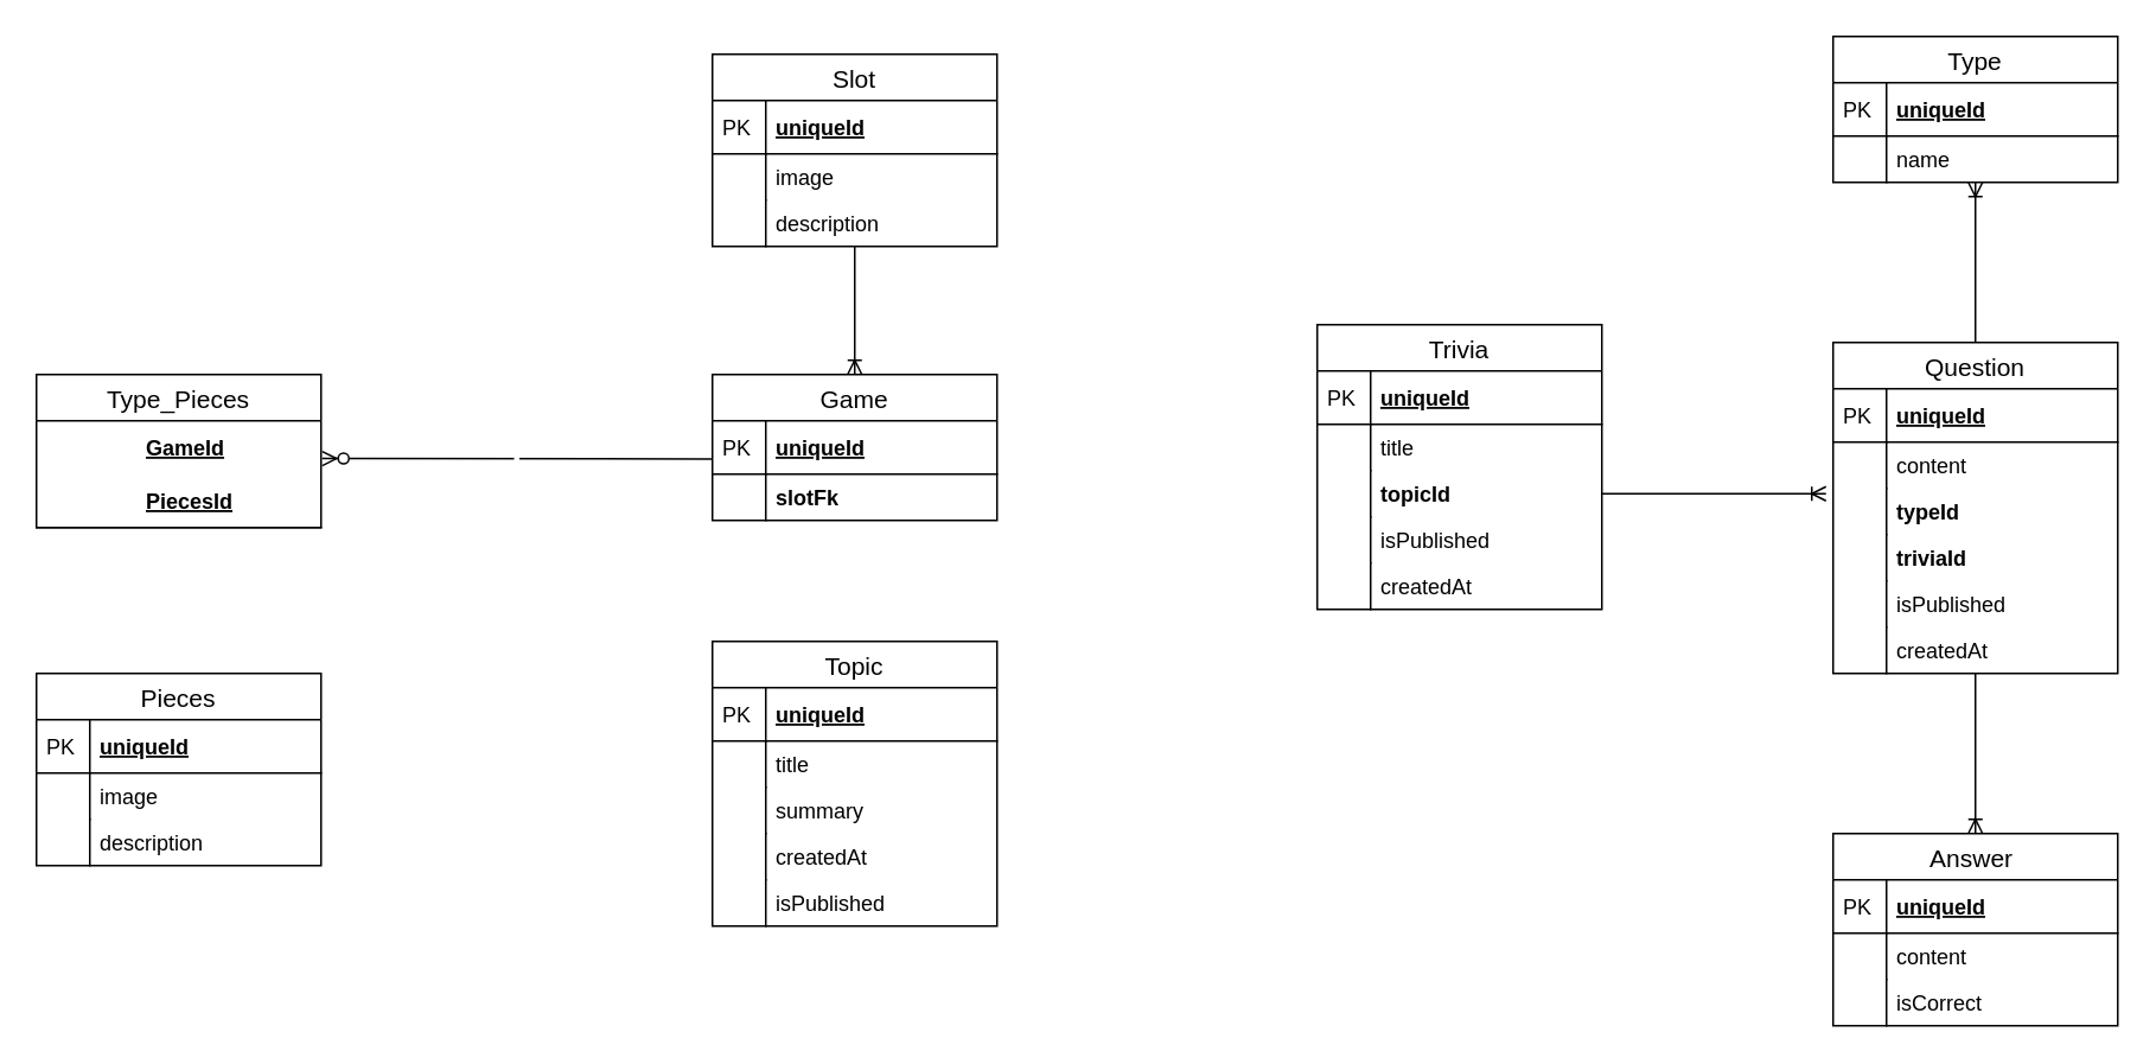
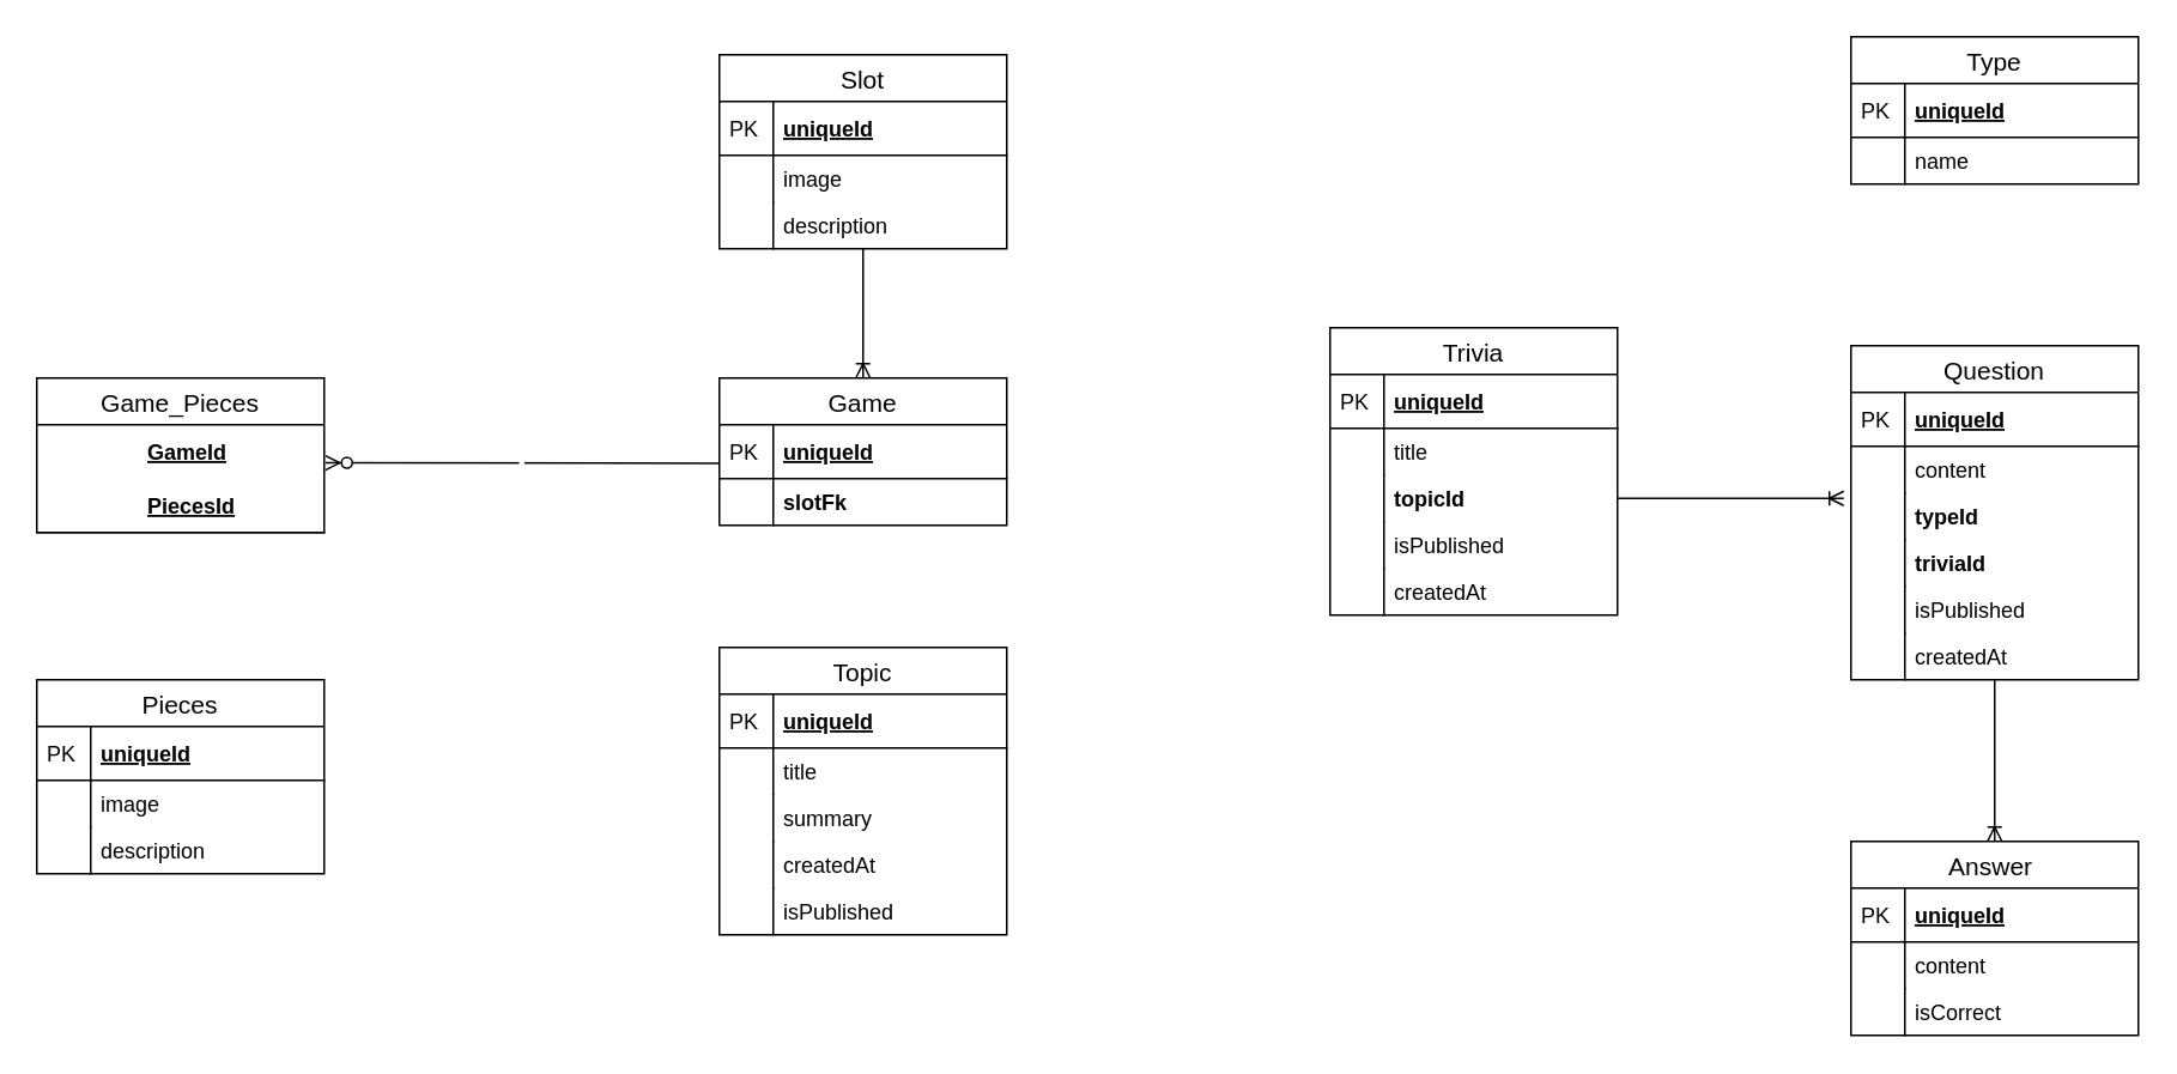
- <mxCell id="4" value="" style="fontSize=12;html=1;endArrow=ERoneToMany;exitX=0.5;exitY=0;exitDx=0;exitDy=0;" parent="1" source="25" target="41" edge="1"><mxGeometry width="100" height="100" relative="1" as="geometry"><mxPoint x="570" y="705" as="sourcePoint" /><mxPoint x="719.36" y="706.988" as="targetPoint" /></mxGeometry></mxCell>
- <mxCell id="61" value="Type_Pieces" style="swimlane;fontStyle=0;childLayout=stackLayout;horizontal=1;startSize=26;horizontalStack=0;resizeParent=1;resizeParentMax=0;resizeLast=0;collapsible=1;marginBottom=0;align=center;fontSize=14;" parent="1" vertex="1"><mxGeometry x="20" y="210" width="160" height="86" as="geometry" /></mxCell>
+ <mxCell id="61" value="Game_Pieces" style="swimlane;fontStyle=0;childLayout=stackLayout;horizontal=1;startSize=26;horizontalStack=0;resizeParent=1;resizeParentMax=0;resizeLast=0;collapsible=1;marginBottom=0;align=center;fontSize=14;" parent="1" vertex="1"><mxGeometry x="20" y="210" width="160" height="86" as="geometry" /></mxCell>
